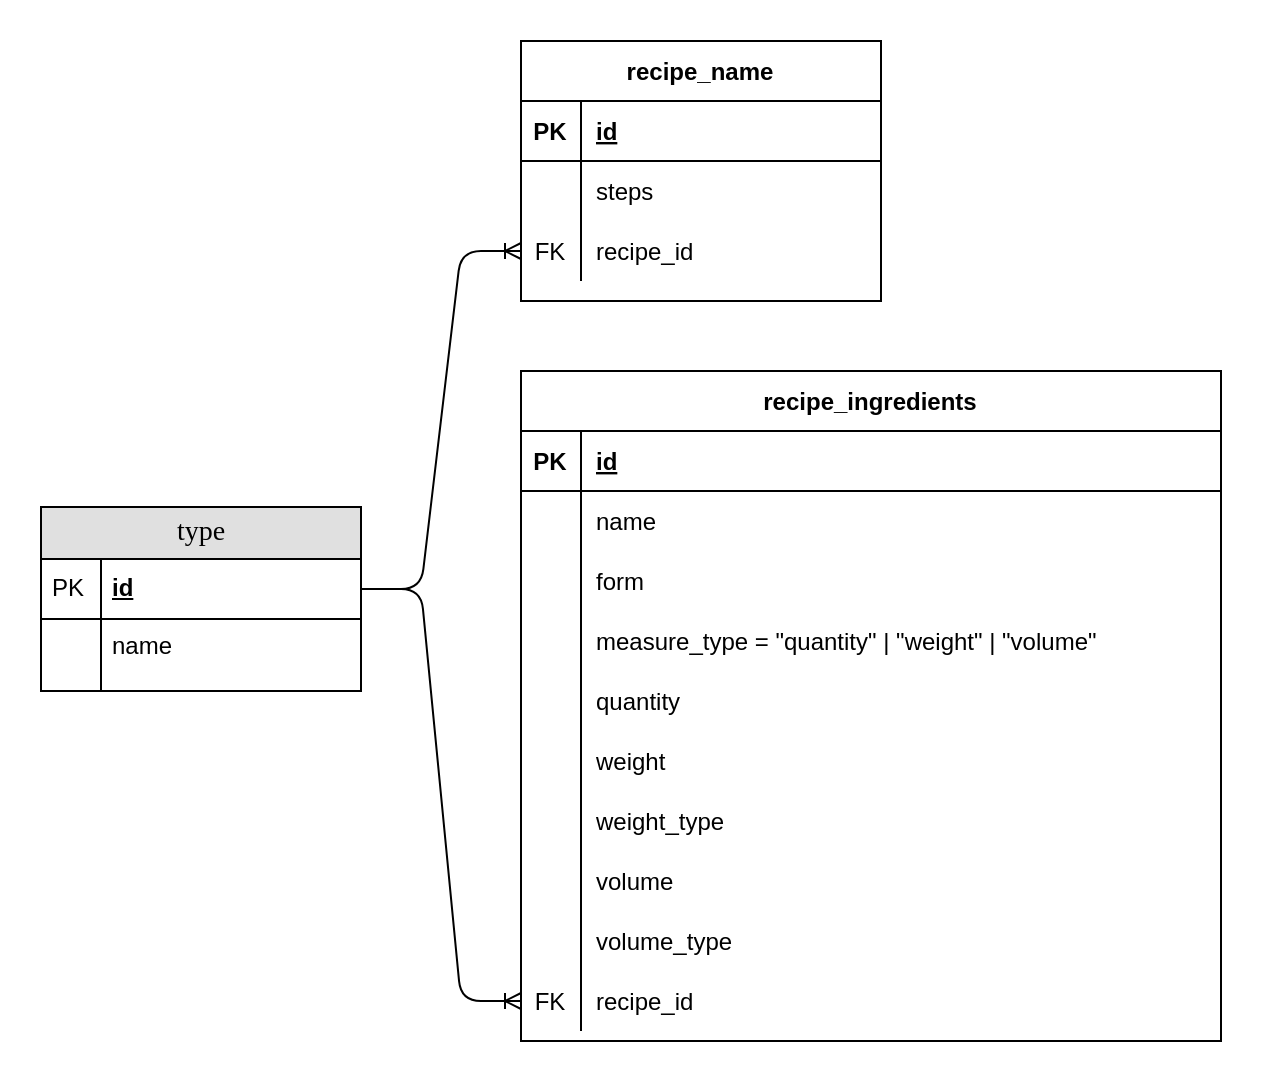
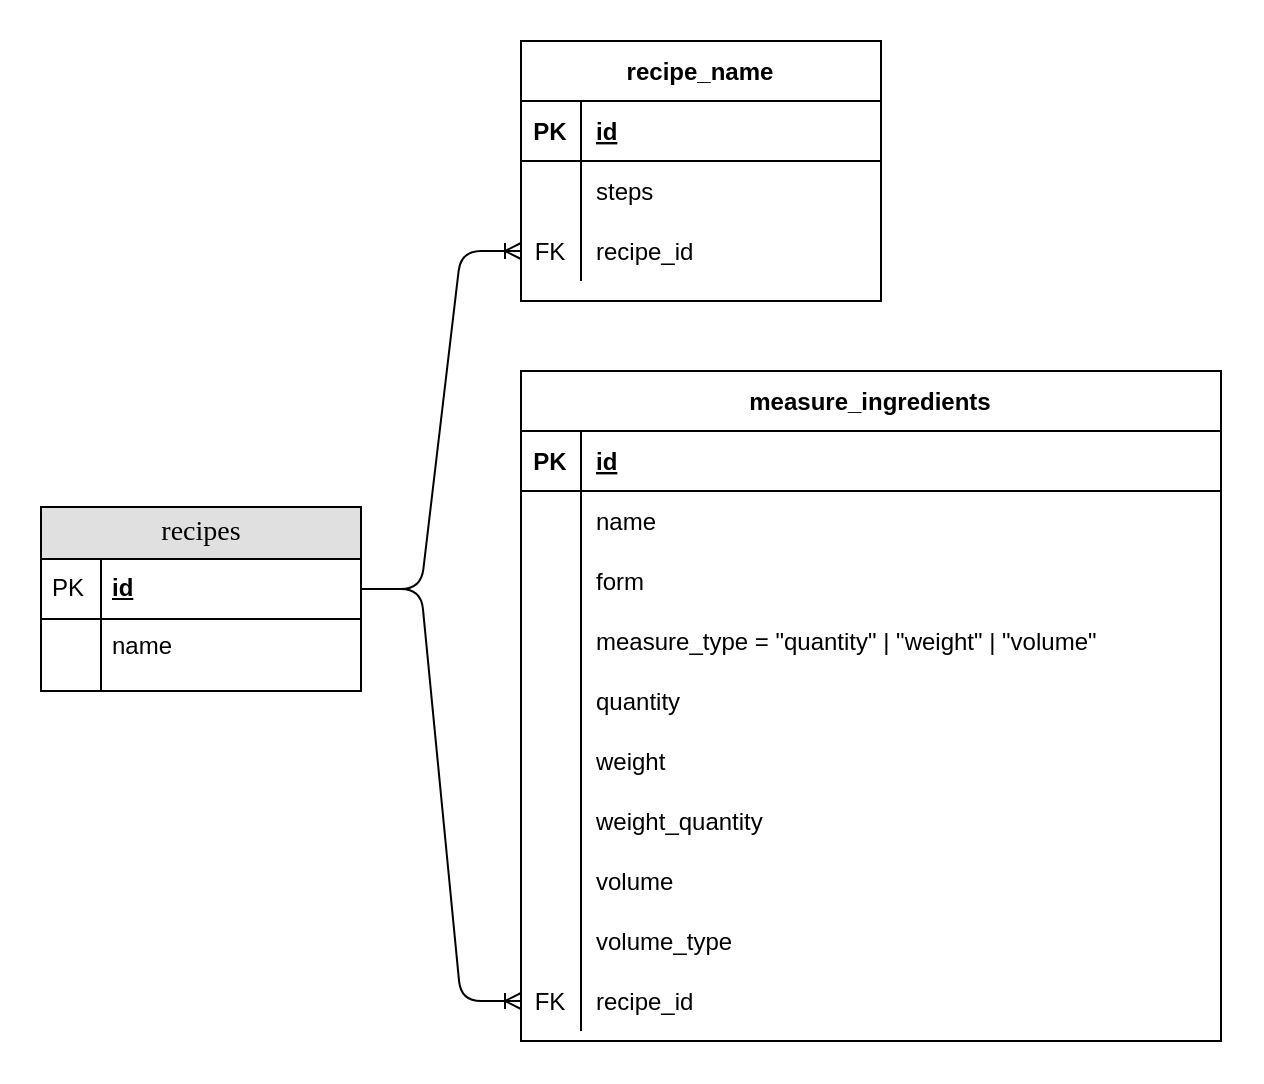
- <mxCell id="9" value="recipe_ingredients" style="shape=table;startSize=30;container=1;collapsible=1;childLayout=tableLayout;fixedRows=1;rowLines=0;fontStyle=1;align=center;resizeLast=1;" parent="1" vertex="1"><mxGeometry x="260" y="185" width="350" height="335" as="geometry" /></mxCell>
+ <mxCell id="9" value="measure_ingredients" style="shape=table;startSize=30;container=1;collapsible=1;childLayout=tableLayout;fixedRows=1;rowLines=0;fontStyle=1;align=center;resizeLast=1;" parent="1" vertex="1"><mxGeometry x="260" y="185" width="350" height="335" as="geometry" /></mxCell>
- <mxCell id="2" value="type" style="swimlane;html=1;fontStyle=0;childLayout=stackLayout;horizontal=1;startSize=26;fillColor=#e0e0e0;horizontalStack=0;resizeParent=1;resizeLast=0;collapsible=1;marginBottom=0;swimlaneFillColor=#ffffff;align=center;rounded=0;shadow=0;comic=0;labelBackgroundColor=none;strokeWidth=1;fontFamily=Verdana;fontSize=14" parent="1" vertex="1"><mxGeometry x="20" y="253" width="160" height="92" as="geometry" /></mxCell>
+ <mxCell id="2" value="recipes" style="swimlane;html=1;fontStyle=0;childLayout=stackLayout;horizontal=1;startSize=26;fillColor=#e0e0e0;horizontalStack=0;resizeParent=1;resizeLast=0;collapsible=1;marginBottom=0;swimlaneFillColor=#ffffff;align=center;rounded=0;shadow=0;comic=0;labelBackgroundColor=none;strokeWidth=1;fontFamily=Verdana;fontSize=14" parent="1" vertex="1"><mxGeometry x="20" y="253" width="160" height="92" as="geometry" /></mxCell>
- <mxCell id="30" value="weight_type" style="shape=partialRectangle;connectable=0;fillColor=none;top=0;left=0;bottom=0;right=0;align=left;spacingLeft=6;overflow=hidden;" parent="28" vertex="1"><mxGeometry x="30" width="320" height="30" as="geometry" /></mxCell>
+ <mxCell id="30" value="weight_quantity" style="shape=partialRectangle;connectable=0;fillColor=none;top=0;left=0;bottom=0;right=0;align=left;spacingLeft=6;overflow=hidden;" parent="28" vertex="1"><mxGeometry x="30" width="320" height="30" as="geometry" /></mxCell>
